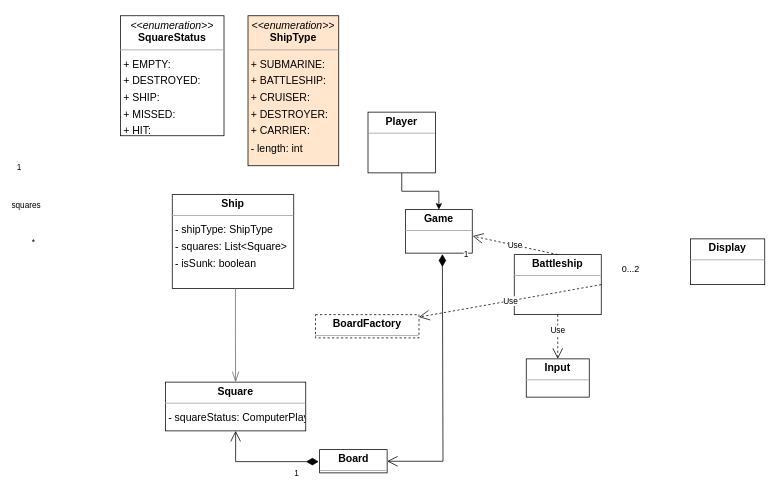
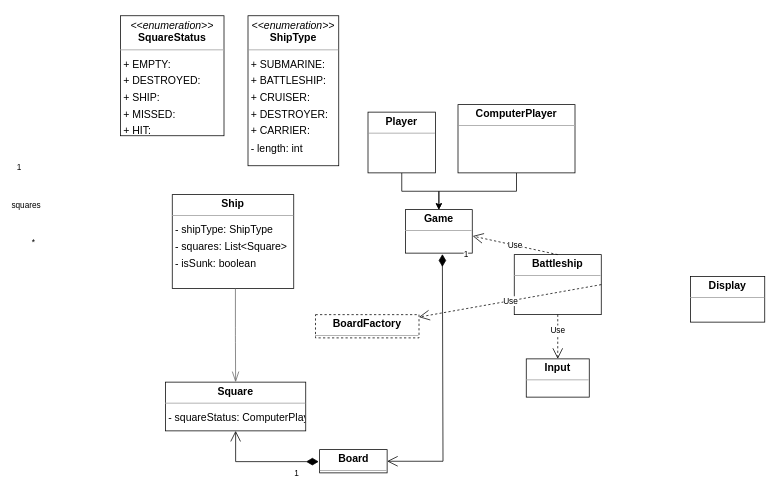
- <mxCell id="13" value="&lt;p style=&quot;margin: 0px ; margin-top: 4px ; text-align: center&quot;&gt;&lt;i&gt;&amp;lt;&amp;lt;enumeration&amp;gt;&amp;gt;&lt;/i&gt;&lt;br&gt;&lt;b&gt;ShipType&lt;/b&gt;&lt;/p&gt;&lt;hr size=&quot;1&quot;&gt;&lt;p style=&quot;margin: 0 0 0 4px ; line-height: 1.6&quot;&gt;+ SUBMARINE: &lt;br&gt;+ BATTLESHIP: &lt;br&gt;+ CRUISER: &lt;br&gt;+ DESTROYER: &lt;br&gt;+ CARRIER: &lt;/p&gt;&lt;p style=&quot;margin: 0 0 0 4px ; line-height: 1.6&quot;&gt;- length: int&lt;br&gt;&lt;/p&gt;" style="verticalAlign=top;align=left;overflow=fill;fontSize=14;fontFamily=Helvetica;html=1;rounded=0;shadow=0;comic=0;labelBackgroundColor=none;strokeWidth=1;fillColor=#ffe6cc;" parent="1" vertex="1"><mxGeometry x="190" y="20.5" width="121" height="200" as="geometry" /></mxCell>
+ <mxCell id="13" value="&lt;p style=&quot;margin: 0px ; margin-top: 4px ; text-align: center&quot;&gt;&lt;i&gt;&amp;lt;&amp;lt;enumeration&amp;gt;&amp;gt;&lt;/i&gt;&lt;br&gt;&lt;b&gt;ShipType&lt;/b&gt;&lt;/p&gt;&lt;hr size=&quot;1&quot;&gt;&lt;p style=&quot;margin: 0 0 0 4px ; line-height: 1.6&quot;&gt;+ SUBMARINE: &lt;br&gt;+ BATTLESHIP: &lt;br&gt;+ CRUISER: &lt;br&gt;+ DESTROYER: &lt;br&gt;+ CARRIER: &lt;/p&gt;&lt;p style=&quot;margin: 0 0 0 4px ; line-height: 1.6&quot;&gt;- length: int&lt;br&gt;&lt;/p&gt;" style="verticalAlign=top;align=left;overflow=fill;fontSize=14;fontFamily=Helvetica;html=1;rounded=0;shadow=0;comic=0;labelBackgroundColor=none;strokeWidth=1;" parent="1" vertex="1"><mxGeometry x="190" y="20.5" width="121" height="200" as="geometry" /></mxCell>
+ <mxCell id="6" value="&lt;p style=&quot;margin:0px;margin-top:4px;text-align:center;&quot;&gt;&lt;b&gt;ComputerPlayer&lt;/b&gt;&lt;/p&gt;&lt;hr size=&quot;1&quot;/&gt;" style="verticalAlign=top;align=left;overflow=fill;fontSize=14;fontFamily=Helvetica;html=1;rounded=0;shadow=0;comic=0;labelBackgroundColor=none;strokeWidth=1;" parent="1" vertex="1"><mxGeometry x="470" y="139" width="156" height="91" as="geometry" /></mxCell>
+ <mxCell id="5" style="edgeStyle=orthogonalEdgeStyle;rounded=0;orthogonalLoop=1;jettySize=auto;html=1;entryX=0.5;entryY=0;entryDx=0;entryDy=0;" parent="1" source="6" target="8" edge="1"><mxGeometry relative="1" as="geometry"><mxPoint x="440" y="299" as="targetPoint" /></mxGeometry></mxCell>
- <mxCell id="7" value="&lt;p style=&quot;margin:0px;margin-top:4px;text-align:center;&quot;&gt;&lt;b&gt;Display&lt;/b&gt;&lt;/p&gt;&lt;hr size=&quot;1&quot;/&gt;" style="verticalAlign=top;align=left;overflow=fill;fontSize=14;fontFamily=Helvetica;html=1;rounded=0;shadow=0;comic=0;labelBackgroundColor=none;strokeWidth=1;" parent="1" vertex="1"><mxGeometry x="780" y="318" width="99" height="61" as="geometry" /></mxCell>
+ <mxCell id="7" value="&lt;p style=&quot;margin:0px;margin-top:4px;text-align:center;&quot;&gt;&lt;b&gt;Display&lt;/b&gt;&lt;/p&gt;&lt;hr size=&quot;1&quot;/&gt;" style="verticalAlign=top;align=left;overflow=fill;fontSize=14;fontFamily=Helvetica;html=1;rounded=0;shadow=0;comic=0;labelBackgroundColor=none;strokeWidth=1;" parent="1" vertex="1"><mxGeometry x="780" y="368" width="99" height="61" as="geometry" /></mxCell>
- <mxCell id="24" value="0...2" style="text;html=1;align=center;verticalAlign=middle;resizable=0;points=[];autosize=1;strokeColor=none;fillColor=none;" parent="1" vertex="1"><mxGeometry x="680" y="348" width="40" height="20" as="geometry" /></mxCell>
